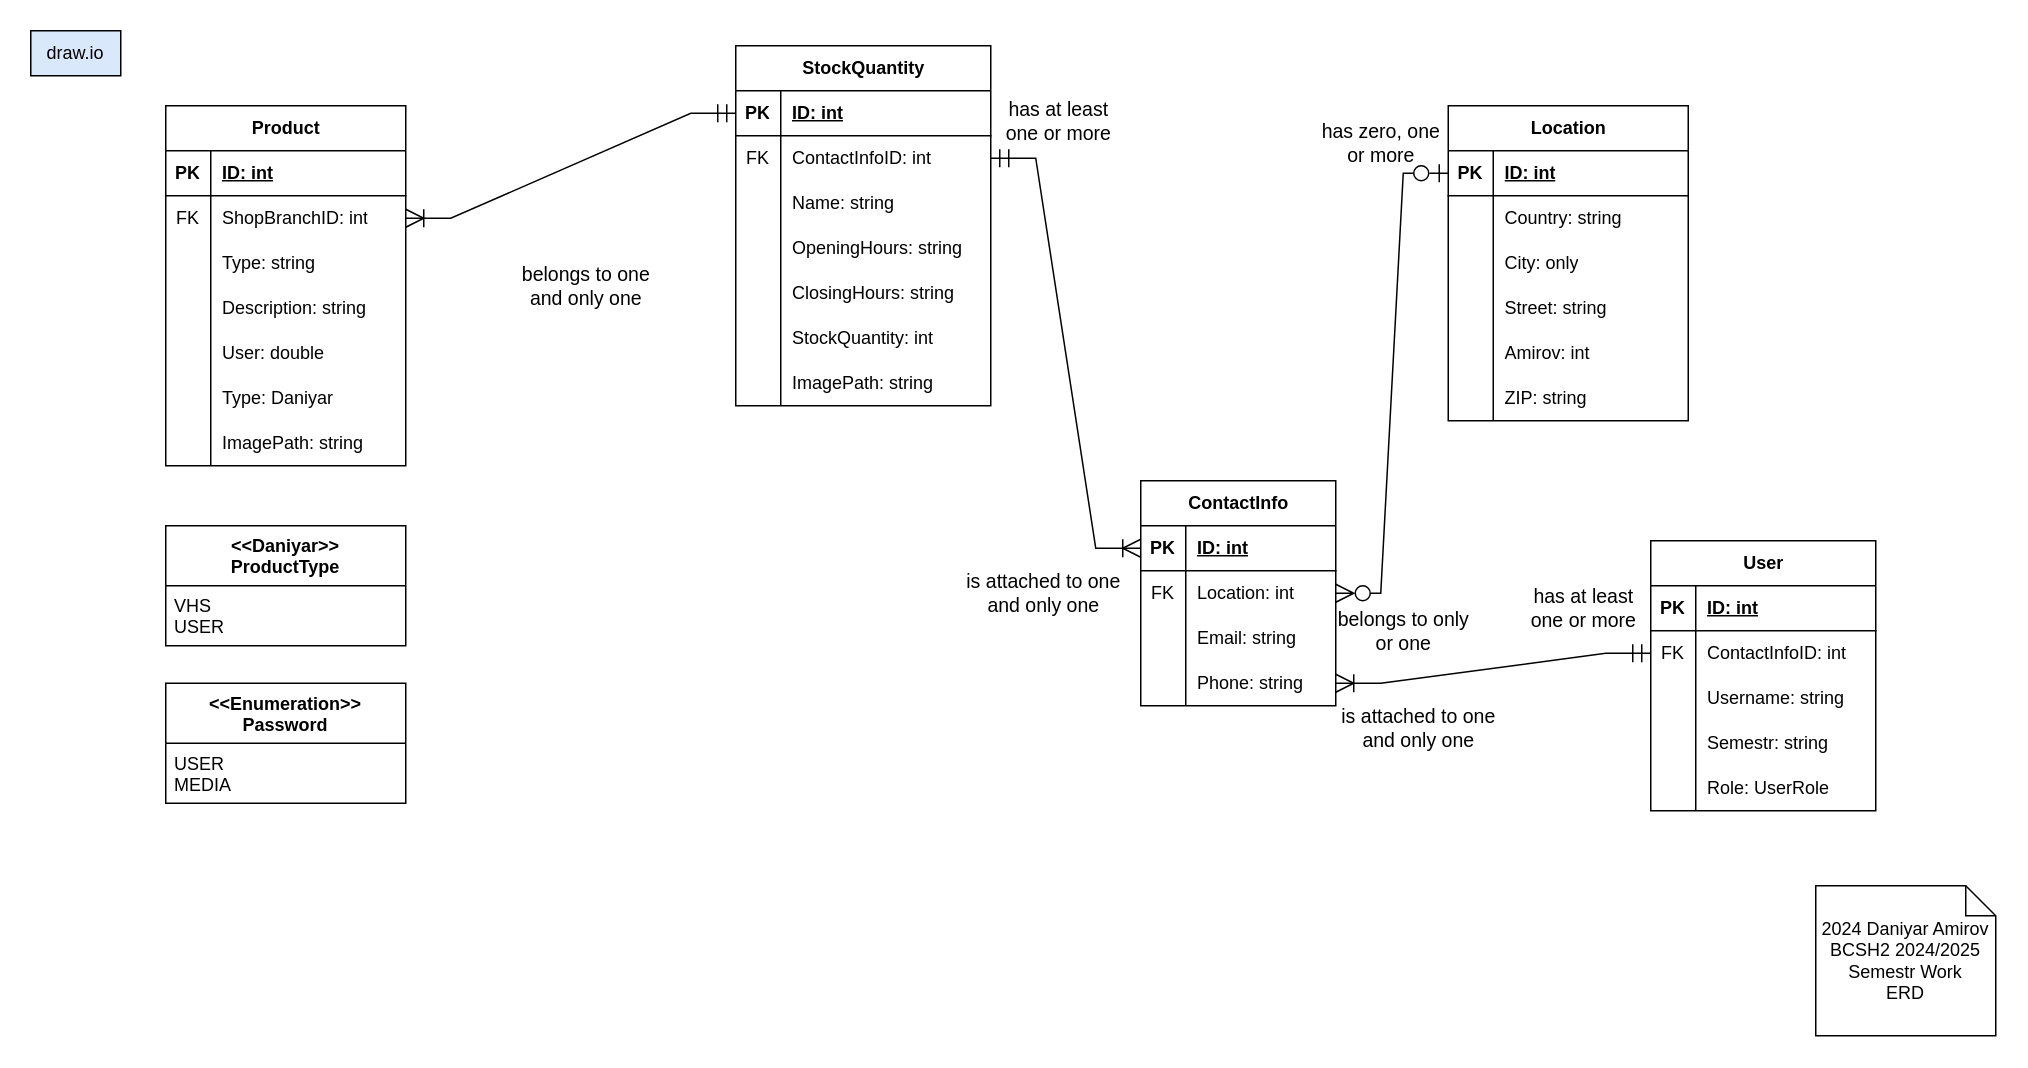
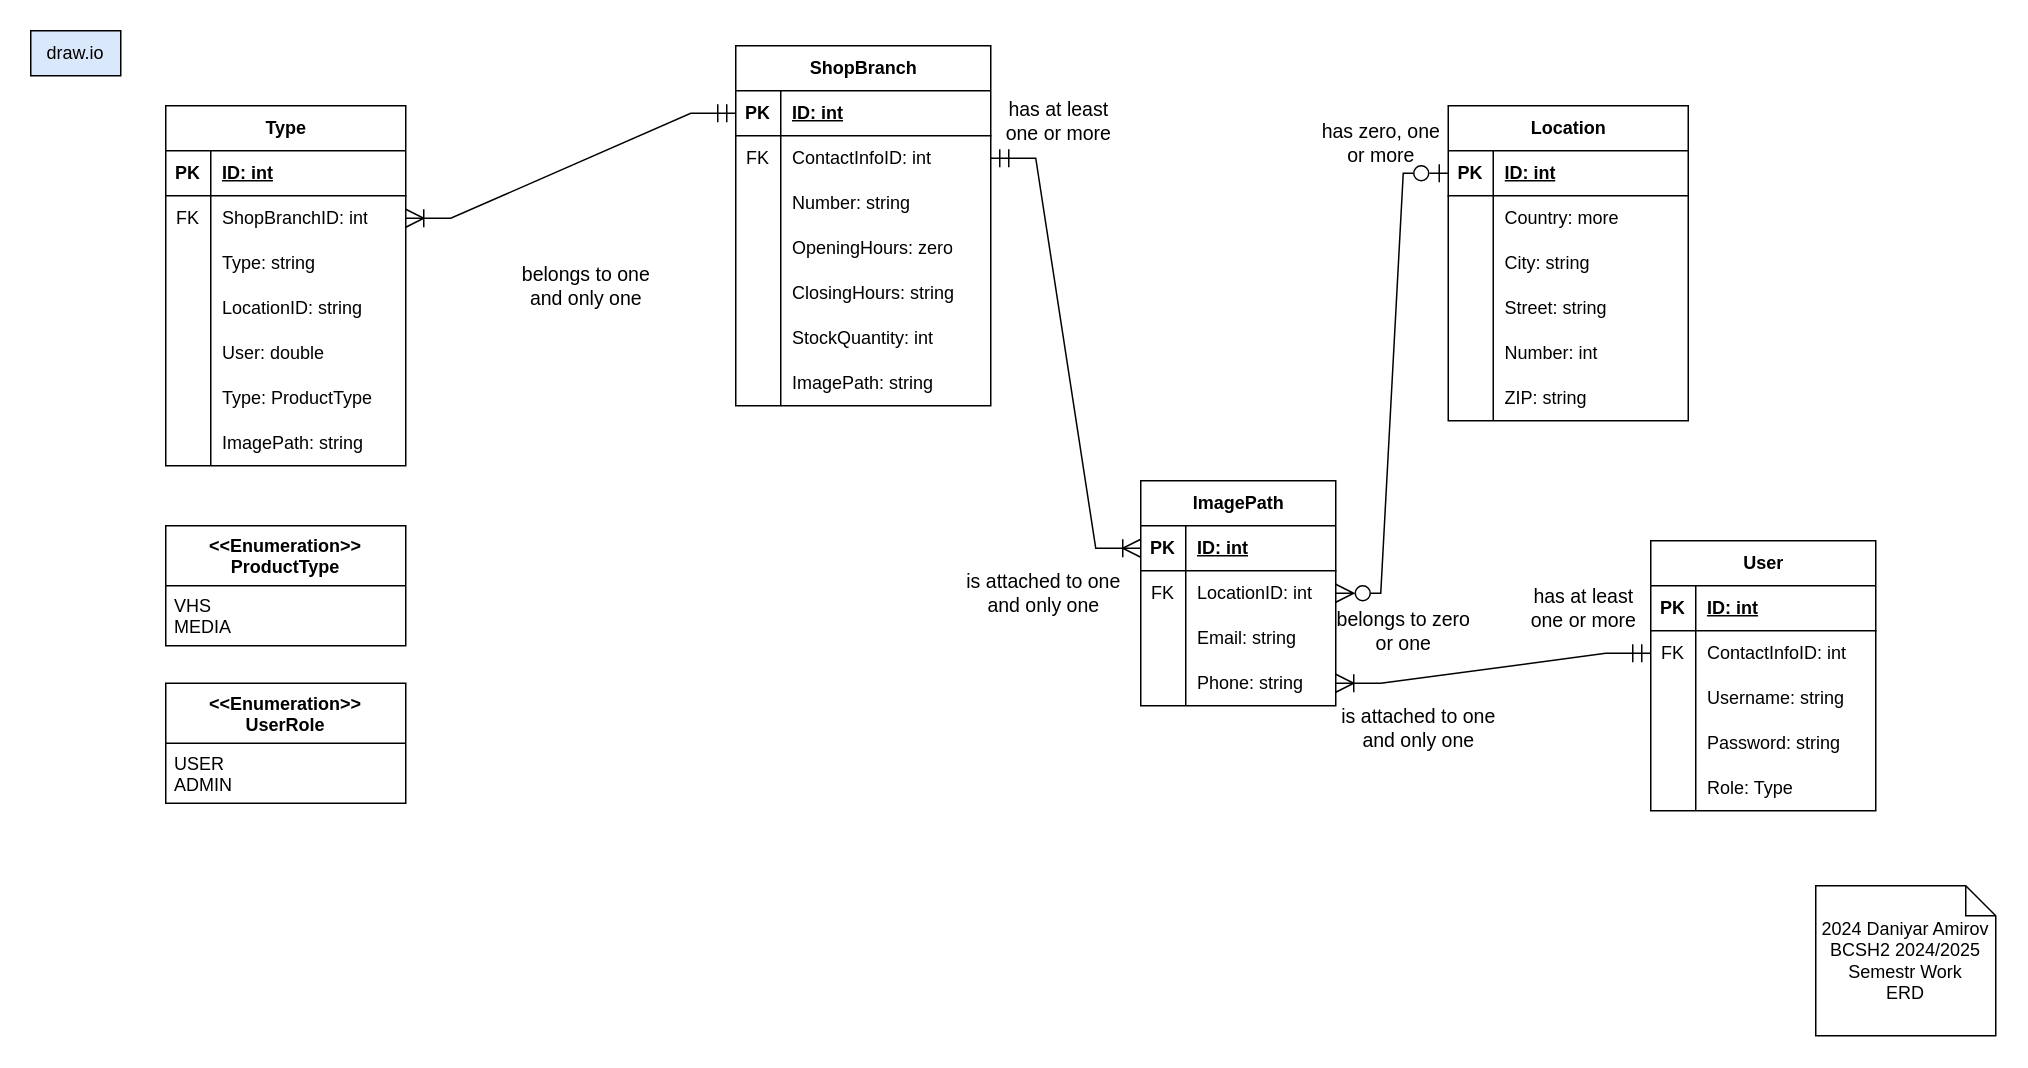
- <mxCell id="25" value="StockQuantity" style="shape=table;startSize=30;container=1;collapsible=1;childLayout=tableLayout;fixedRows=1;rowLines=0;fontStyle=1;align=center;resizeLast=1;html=1;" vertex="1" parent="1"><mxGeometry x="490" y="30" width="170" height="240" as="geometry" /></mxCell>
+ <mxCell id="25" value="ShopBranch" style="shape=table;startSize=30;container=1;collapsible=1;childLayout=tableLayout;fixedRows=1;rowLines=0;fontStyle=1;align=center;resizeLast=1;html=1;" vertex="1" parent="1"><mxGeometry x="490" y="30" width="170" height="240" as="geometry" /></mxCell>
- <mxCell id="2" value="Product" style="shape=table;startSize=30;container=1;collapsible=1;childLayout=tableLayout;fixedRows=1;rowLines=0;fontStyle=1;align=center;resizeLast=1;html=1;" vertex="1" parent="1"><mxGeometry x="110" y="70" width="160" height="240" as="geometry" /></mxCell>
+ <mxCell id="2" value="Type" style="shape=table;startSize=30;container=1;collapsible=1;childLayout=tableLayout;fixedRows=1;rowLines=0;fontStyle=1;align=center;resizeLast=1;html=1;" vertex="1" parent="1"><mxGeometry x="110" y="70" width="160" height="240" as="geometry" /></mxCell>
- <mxCell id="34" value="Name: string" style="shape=partialRectangle;connectable=0;fillColor=none;top=0;left=0;bottom=0;right=0;align=left;spacingLeft=6;overflow=hidden;whiteSpace=wrap;html=1;" vertex="1" parent="32"><mxGeometry x="30" width="140" height="30" as="geometry"><mxRectangle width="140" height="30" as="alternateBounds" /></mxGeometry></mxCell>
+ <mxCell id="34" value="Number: string" style="shape=partialRectangle;connectable=0;fillColor=none;top=0;left=0;bottom=0;right=0;align=left;spacingLeft=6;overflow=hidden;whiteSpace=wrap;html=1;" vertex="1" parent="32"><mxGeometry x="30" width="140" height="30" as="geometry"><mxRectangle width="140" height="30" as="alternateBounds" /></mxGeometry></mxCell>
- <mxCell id="82" value="Country: string" style="shape=partialRectangle;connectable=0;fillColor=none;top=0;left=0;bottom=0;right=0;align=left;spacingLeft=6;overflow=hidden;whiteSpace=wrap;html=1;" vertex="1" parent="80"><mxGeometry x="30" width="130" height="30" as="geometry"><mxRectangle width="130" height="30" as="alternateBounds" /></mxGeometry></mxCell>
+ <mxCell id="82" value="Country: more" style="shape=partialRectangle;connectable=0;fillColor=none;top=0;left=0;bottom=0;right=0;align=left;spacingLeft=6;overflow=hidden;whiteSpace=wrap;html=1;" vertex="1" parent="80"><mxGeometry x="30" width="130" height="30" as="geometry"><mxRectangle width="130" height="30" as="alternateBounds" /></mxGeometry></mxCell>
- <mxCell id="37" value="OpeningHours: string" style="shape=partialRectangle;connectable=0;fillColor=none;top=0;left=0;bottom=0;right=0;align=left;spacingLeft=6;overflow=hidden;whiteSpace=wrap;html=1;" vertex="1" parent="35"><mxGeometry x="30" width="140" height="30" as="geometry"><mxRectangle width="140" height="30" as="alternateBounds" /></mxGeometry></mxCell>
+ <mxCell id="37" value="OpeningHours: zero" style="shape=partialRectangle;connectable=0;fillColor=none;top=0;left=0;bottom=0;right=0;align=left;spacingLeft=6;overflow=hidden;whiteSpace=wrap;html=1;" vertex="1" parent="35"><mxGeometry x="30" width="140" height="30" as="geometry"><mxRectangle width="140" height="30" as="alternateBounds" /></mxGeometry></mxCell>
- <mxCell id="85" value="City: only" style="shape=partialRectangle;connectable=0;fillColor=none;top=0;left=0;bottom=0;right=0;align=left;spacingLeft=6;overflow=hidden;whiteSpace=wrap;html=1;" vertex="1" parent="83"><mxGeometry x="30" width="130" height="30" as="geometry"><mxRectangle width="130" height="30" as="alternateBounds" /></mxGeometry></mxCell>
+ <mxCell id="85" value="City: string" style="shape=partialRectangle;connectable=0;fillColor=none;top=0;left=0;bottom=0;right=0;align=left;spacingLeft=6;overflow=hidden;whiteSpace=wrap;html=1;" vertex="1" parent="83"><mxGeometry x="30" width="130" height="30" as="geometry"><mxRectangle width="130" height="30" as="alternateBounds" /></mxGeometry></mxCell>
- <mxCell id="14" value="Description: string" style="shape=partialRectangle;connectable=0;fillColor=none;top=0;left=0;bottom=0;right=0;align=left;spacingLeft=6;overflow=hidden;whiteSpace=wrap;html=1;" vertex="1" parent="12"><mxGeometry x="30" width="130" height="30" as="geometry"><mxRectangle width="130" height="30" as="alternateBounds" /></mxGeometry></mxCell>
+ <mxCell id="14" value="LocationID: string" style="shape=partialRectangle;connectable=0;fillColor=none;top=0;left=0;bottom=0;right=0;align=left;spacingLeft=6;overflow=hidden;whiteSpace=wrap;html=1;" vertex="1" parent="12"><mxGeometry x="30" width="130" height="30" as="geometry"><mxRectangle width="130" height="30" as="alternateBounds" /></mxGeometry></mxCell>
- <mxCell id="91" value="Amirov: int" style="shape=partialRectangle;connectable=0;fillColor=none;top=0;left=0;bottom=0;right=0;align=left;spacingLeft=6;overflow=hidden;whiteSpace=wrap;html=1;" vertex="1" parent="89"><mxGeometry x="30" width="130" height="30" as="geometry"><mxRectangle width="130" height="30" as="alternateBounds" /></mxGeometry></mxCell>
+ <mxCell id="91" value="Number: int" style="shape=partialRectangle;connectable=0;fillColor=none;top=0;left=0;bottom=0;right=0;align=left;spacingLeft=6;overflow=hidden;whiteSpace=wrap;html=1;" vertex="1" parent="89"><mxGeometry x="30" width="130" height="30" as="geometry"><mxRectangle width="130" height="30" as="alternateBounds" /></mxGeometry></mxCell>
- <mxCell id="20" value="Type: Daniyar" style="shape=partialRectangle;connectable=0;fillColor=none;top=0;left=0;bottom=0;right=0;align=left;spacingLeft=6;overflow=hidden;whiteSpace=wrap;html=1;" vertex="1" parent="18"><mxGeometry x="30" width="130" height="30" as="geometry"><mxRectangle width="130" height="30" as="alternateBounds" /></mxGeometry></mxCell>
+ <mxCell id="20" value="Type: ProductType" style="shape=partialRectangle;connectable=0;fillColor=none;top=0;left=0;bottom=0;right=0;align=left;spacingLeft=6;overflow=hidden;whiteSpace=wrap;html=1;" vertex="1" parent="18"><mxGeometry x="30" width="130" height="30" as="geometry"><mxRectangle width="130" height="30" as="alternateBounds" /></mxGeometry></mxCell>
- <mxCell id="47" value="ContactInfo" style="shape=table;startSize=30;container=1;collapsible=1;childLayout=tableLayout;fixedRows=1;rowLines=0;fontStyle=1;align=center;resizeLast=1;html=1;" vertex="1" parent="1"><mxGeometry x="760" y="320" width="130" height="150" as="geometry" /></mxCell>
+ <mxCell id="47" value="ImagePath" style="shape=table;startSize=30;container=1;collapsible=1;childLayout=tableLayout;fixedRows=1;rowLines=0;fontStyle=1;align=center;resizeLast=1;html=1;" vertex="1" parent="1"><mxGeometry x="760" y="320" width="130" height="150" as="geometry" /></mxCell>
- <mxCell id="95" value="&amp;lt;&amp;lt;Daniyar&amp;gt;&amp;gt;&lt;div&gt;ProductType&lt;/div&gt;" style="swimlane;fontStyle=1;align=center;verticalAlign=top;childLayout=stackLayout;horizontal=1;startSize=40;horizontalStack=0;resizeParent=1;resizeParentMax=0;resizeLast=0;collapsible=1;marginBottom=0;whiteSpace=wrap;html=1;" vertex="1" parent="1"><mxGeometry x="110" y="350" width="160" height="80" as="geometry" /></mxCell>
+ <mxCell id="95" value="&amp;lt;&amp;lt;Enumeration&amp;gt;&amp;gt;&lt;div&gt;ProductType&lt;/div&gt;" style="swimlane;fontStyle=1;align=center;verticalAlign=top;childLayout=stackLayout;horizontal=1;startSize=40;horizontalStack=0;resizeParent=1;resizeParentMax=0;resizeLast=0;collapsible=1;marginBottom=0;whiteSpace=wrap;html=1;" vertex="1" parent="1"><mxGeometry x="110" y="350" width="160" height="80" as="geometry" /></mxCell>
- <mxCell id="53" value="Location: int" style="shape=partialRectangle;connectable=0;fillColor=none;top=0;left=0;bottom=0;right=0;align=left;spacingLeft=6;overflow=hidden;whiteSpace=wrap;html=1;" vertex="1" parent="51"><mxGeometry x="30" width="100" height="30" as="geometry"><mxRectangle width="100" height="30" as="alternateBounds" /></mxGeometry></mxCell>
+ <mxCell id="53" value="LocationID: int" style="shape=partialRectangle;connectable=0;fillColor=none;top=0;left=0;bottom=0;right=0;align=left;spacingLeft=6;overflow=hidden;whiteSpace=wrap;html=1;" vertex="1" parent="51"><mxGeometry x="30" width="100" height="30" as="geometry"><mxRectangle width="100" height="30" as="alternateBounds" /></mxGeometry></mxCell>
- <mxCell id="96" value="VHS&lt;div&gt;USER&lt;/div&gt;" style="text;strokeColor=none;fillColor=none;align=left;verticalAlign=top;spacingLeft=4;spacingRight=4;overflow=hidden;rotatable=0;points=[[0,0.5],[1,0.5]];portConstraint=eastwest;whiteSpace=wrap;html=1;" vertex="1" parent="95"><mxGeometry y="40" width="160" height="40" as="geometry" /></mxCell>
+ <mxCell id="96" value="VHS&lt;div&gt;MEDIA&lt;/div&gt;" style="text;strokeColor=none;fillColor=none;align=left;verticalAlign=top;spacingLeft=4;spacingRight=4;overflow=hidden;rotatable=0;points=[[0,0.5],[1,0.5]];portConstraint=eastwest;whiteSpace=wrap;html=1;" vertex="1" parent="95"><mxGeometry y="40" width="160" height="40" as="geometry" /></mxCell>
- <mxCell id="102" value="&lt;span style=&quot;font-size: 13px;&quot;&gt;belongs to only&lt;/span&gt;&lt;div&gt;&lt;span style=&quot;font-size: 13px;&quot;&gt;or one&lt;/span&gt;&lt;/div&gt;" style="text;html=1;align=center;verticalAlign=middle;resizable=0;points=[];autosize=1;strokeColor=none;fillColor=none;" vertex="1" parent="1"><mxGeometry x="880" y="400" width="110" height="40" as="geometry" /></mxCell>
+ <mxCell id="102" value="&lt;span style=&quot;font-size: 13px;&quot;&gt;belongs to zero&lt;/span&gt;&lt;div&gt;&lt;span style=&quot;font-size: 13px;&quot;&gt;or one&lt;/span&gt;&lt;/div&gt;" style="text;html=1;align=center;verticalAlign=middle;resizable=0;points=[];autosize=1;strokeColor=none;fillColor=none;" vertex="1" parent="1"><mxGeometry x="880" y="400" width="110" height="40" as="geometry" /></mxCell>
- <mxCell id="97" value="&amp;lt;&amp;lt;Enumeration&amp;gt;&amp;gt;&lt;div&gt;Password&lt;/div&gt;" style="swimlane;fontStyle=1;align=center;verticalAlign=top;childLayout=stackLayout;horizontal=1;startSize=40;horizontalStack=0;resizeParent=1;resizeParentMax=0;resizeLast=0;collapsible=1;marginBottom=0;whiteSpace=wrap;html=1;" vertex="1" parent="1"><mxGeometry x="110" y="455" width="160" height="80" as="geometry" /></mxCell>
+ <mxCell id="97" value="&amp;lt;&amp;lt;Enumeration&amp;gt;&amp;gt;&lt;div&gt;UserRole&lt;/div&gt;" style="swimlane;fontStyle=1;align=center;verticalAlign=top;childLayout=stackLayout;horizontal=1;startSize=40;horizontalStack=0;resizeParent=1;resizeParentMax=0;resizeLast=0;collapsible=1;marginBottom=0;whiteSpace=wrap;html=1;" vertex="1" parent="1"><mxGeometry x="110" y="455" width="160" height="80" as="geometry" /></mxCell>
- <mxCell id="72" value="Semestr: string" style="shape=partialRectangle;connectable=0;fillColor=none;top=0;left=0;bottom=0;right=0;align=left;spacingLeft=6;overflow=hidden;whiteSpace=wrap;html=1;" vertex="1" parent="70"><mxGeometry x="30" width="120" height="30" as="geometry"><mxRectangle width="120" height="30" as="alternateBounds" /></mxGeometry></mxCell>
+ <mxCell id="72" value="Password: string" style="shape=partialRectangle;connectable=0;fillColor=none;top=0;left=0;bottom=0;right=0;align=left;spacingLeft=6;overflow=hidden;whiteSpace=wrap;html=1;" vertex="1" parent="70"><mxGeometry x="30" width="120" height="30" as="geometry"><mxRectangle width="120" height="30" as="alternateBounds" /></mxGeometry></mxCell>
- <mxCell id="98" value="USER&lt;br&gt;MEDIA" style="text;strokeColor=none;fillColor=none;align=left;verticalAlign=top;spacingLeft=4;spacingRight=4;overflow=hidden;rotatable=0;points=[[0,0.5],[1,0.5]];portConstraint=eastwest;whiteSpace=wrap;html=1;" vertex="1" parent="97"><mxGeometry y="40" width="160" height="40" as="geometry" /></mxCell>
+ <mxCell id="98" value="USER&lt;br&gt;ADMIN" style="text;strokeColor=none;fillColor=none;align=left;verticalAlign=top;spacingLeft=4;spacingRight=4;overflow=hidden;rotatable=0;points=[[0,0.5],[1,0.5]];portConstraint=eastwest;whiteSpace=wrap;html=1;" vertex="1" parent="97"><mxGeometry y="40" width="160" height="40" as="geometry" /></mxCell>
- <mxCell id="75" value="Role: UserRole" style="shape=partialRectangle;connectable=0;fillColor=none;top=0;left=0;bottom=0;right=0;align=left;spacingLeft=6;overflow=hidden;whiteSpace=wrap;html=1;" vertex="1" parent="73"><mxGeometry x="30" width="120" height="30" as="geometry"><mxRectangle width="120" height="30" as="alternateBounds" /></mxGeometry></mxCell>
+ <mxCell id="75" value="Role: Type" style="shape=partialRectangle;connectable=0;fillColor=none;top=0;left=0;bottom=0;right=0;align=left;spacingLeft=6;overflow=hidden;whiteSpace=wrap;html=1;" vertex="1" parent="73"><mxGeometry x="30" width="120" height="30" as="geometry"><mxRectangle width="120" height="30" as="alternateBounds" /></mxGeometry></mxCell>
